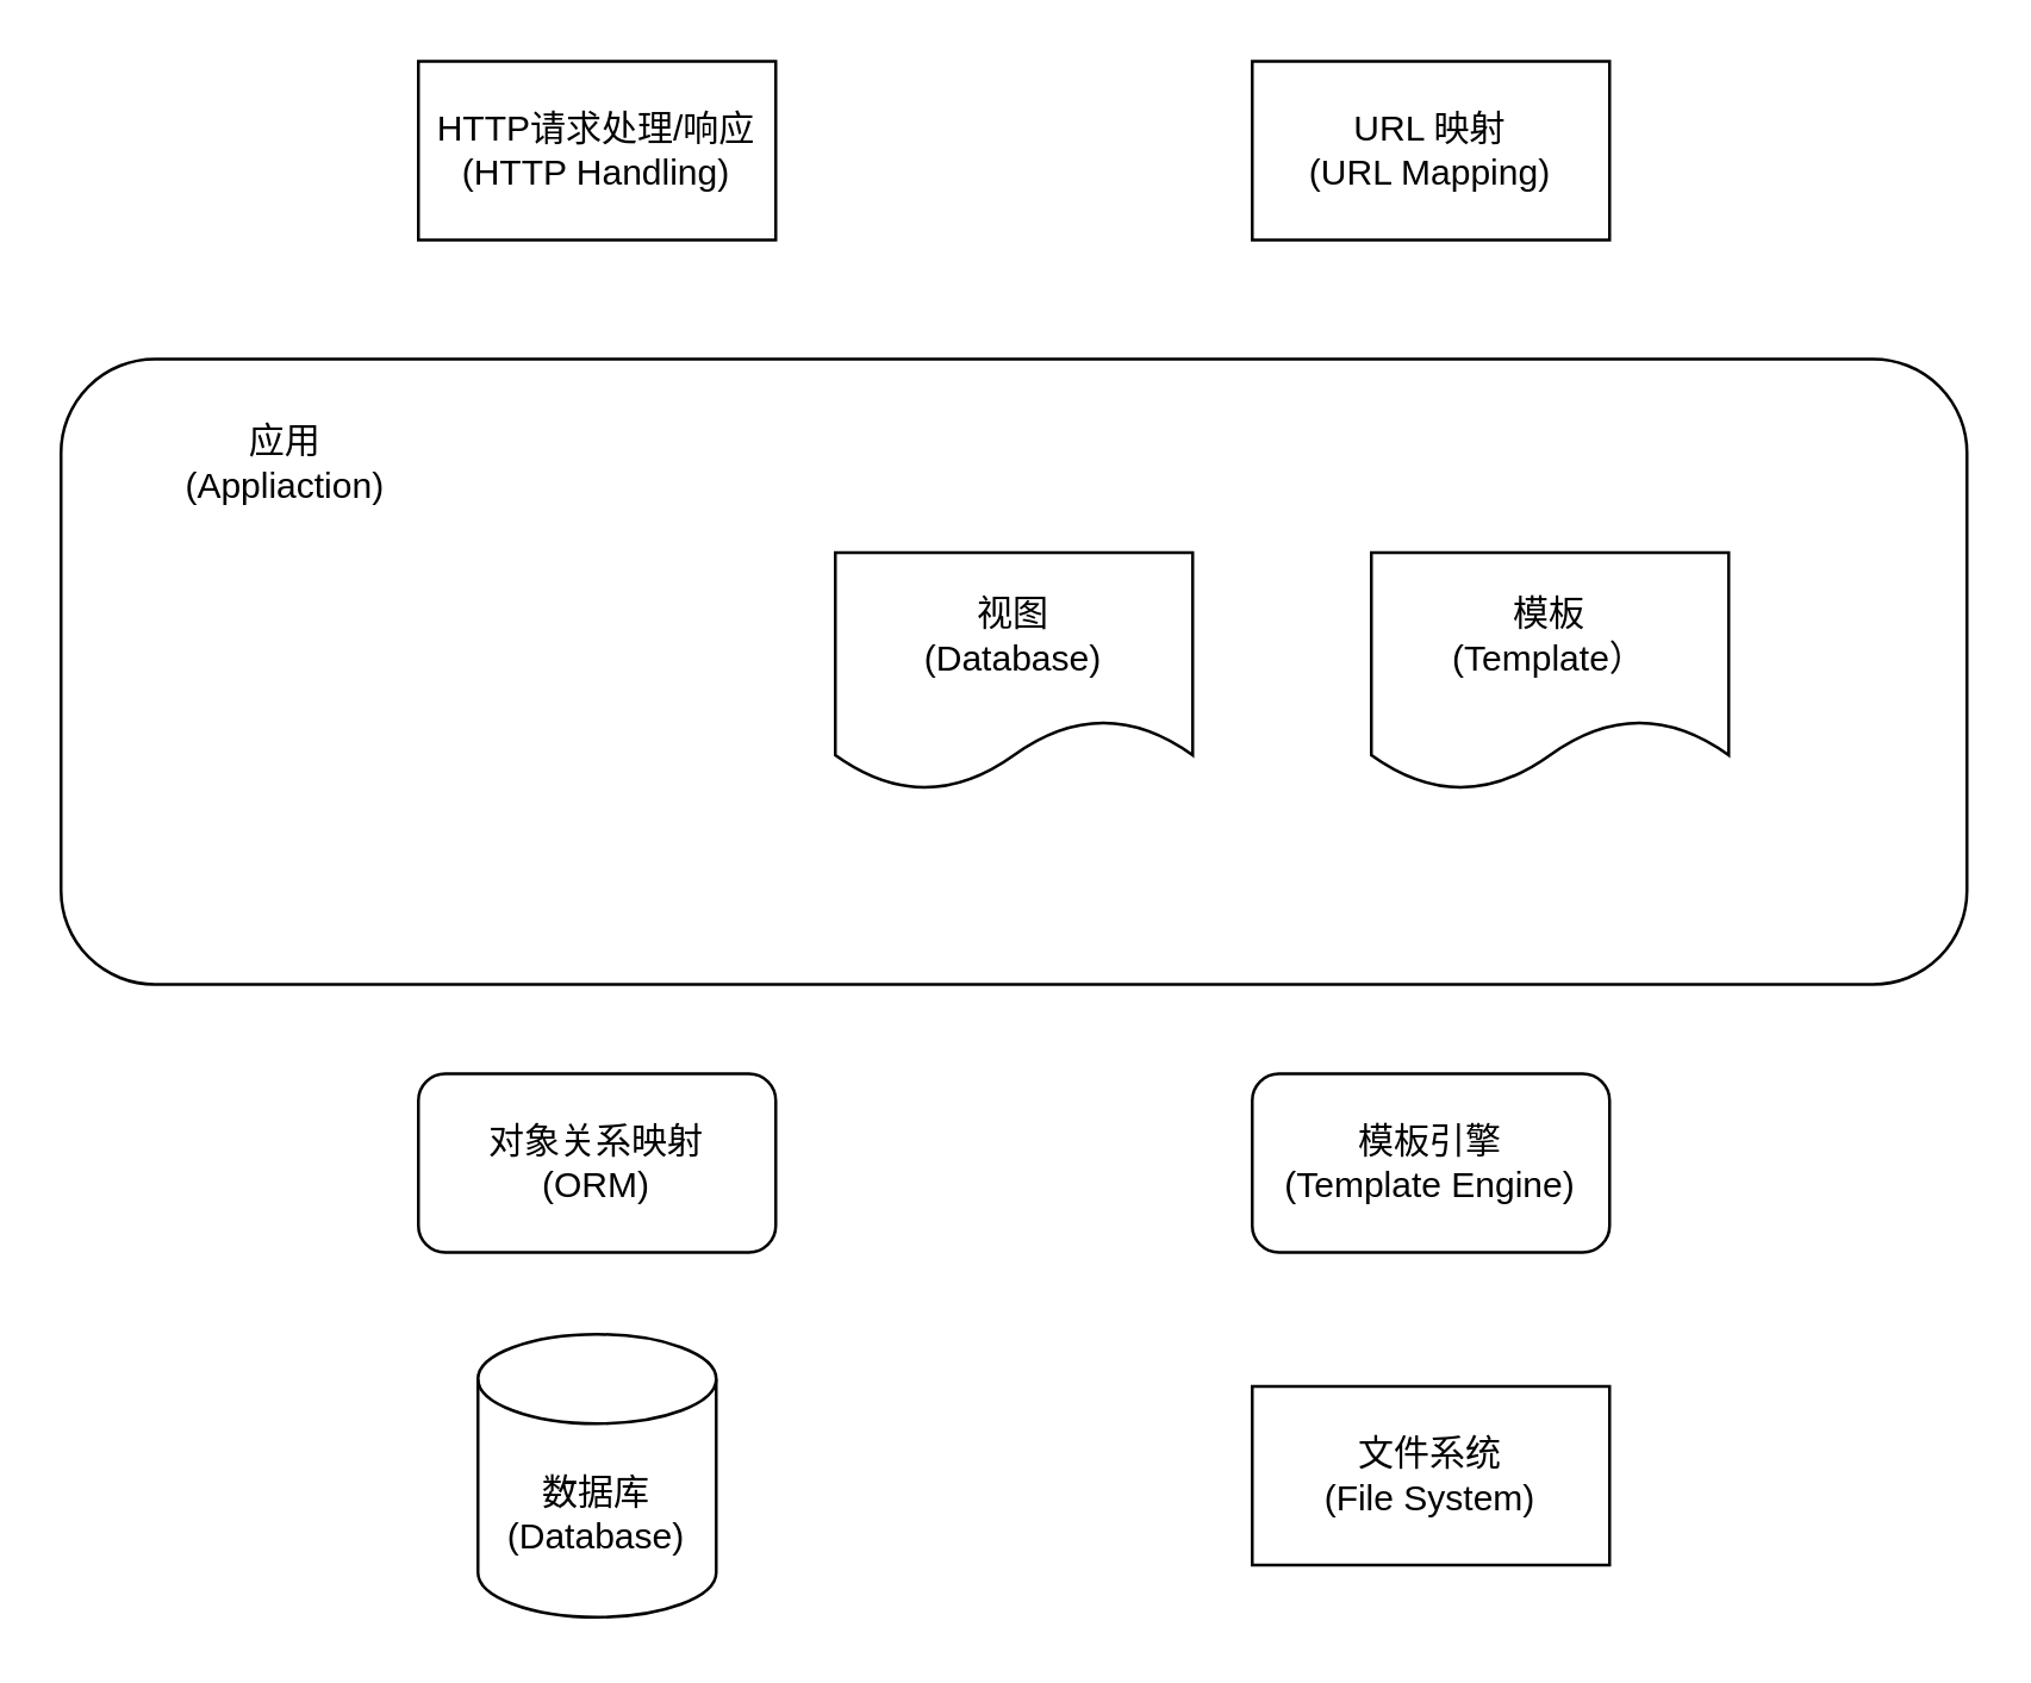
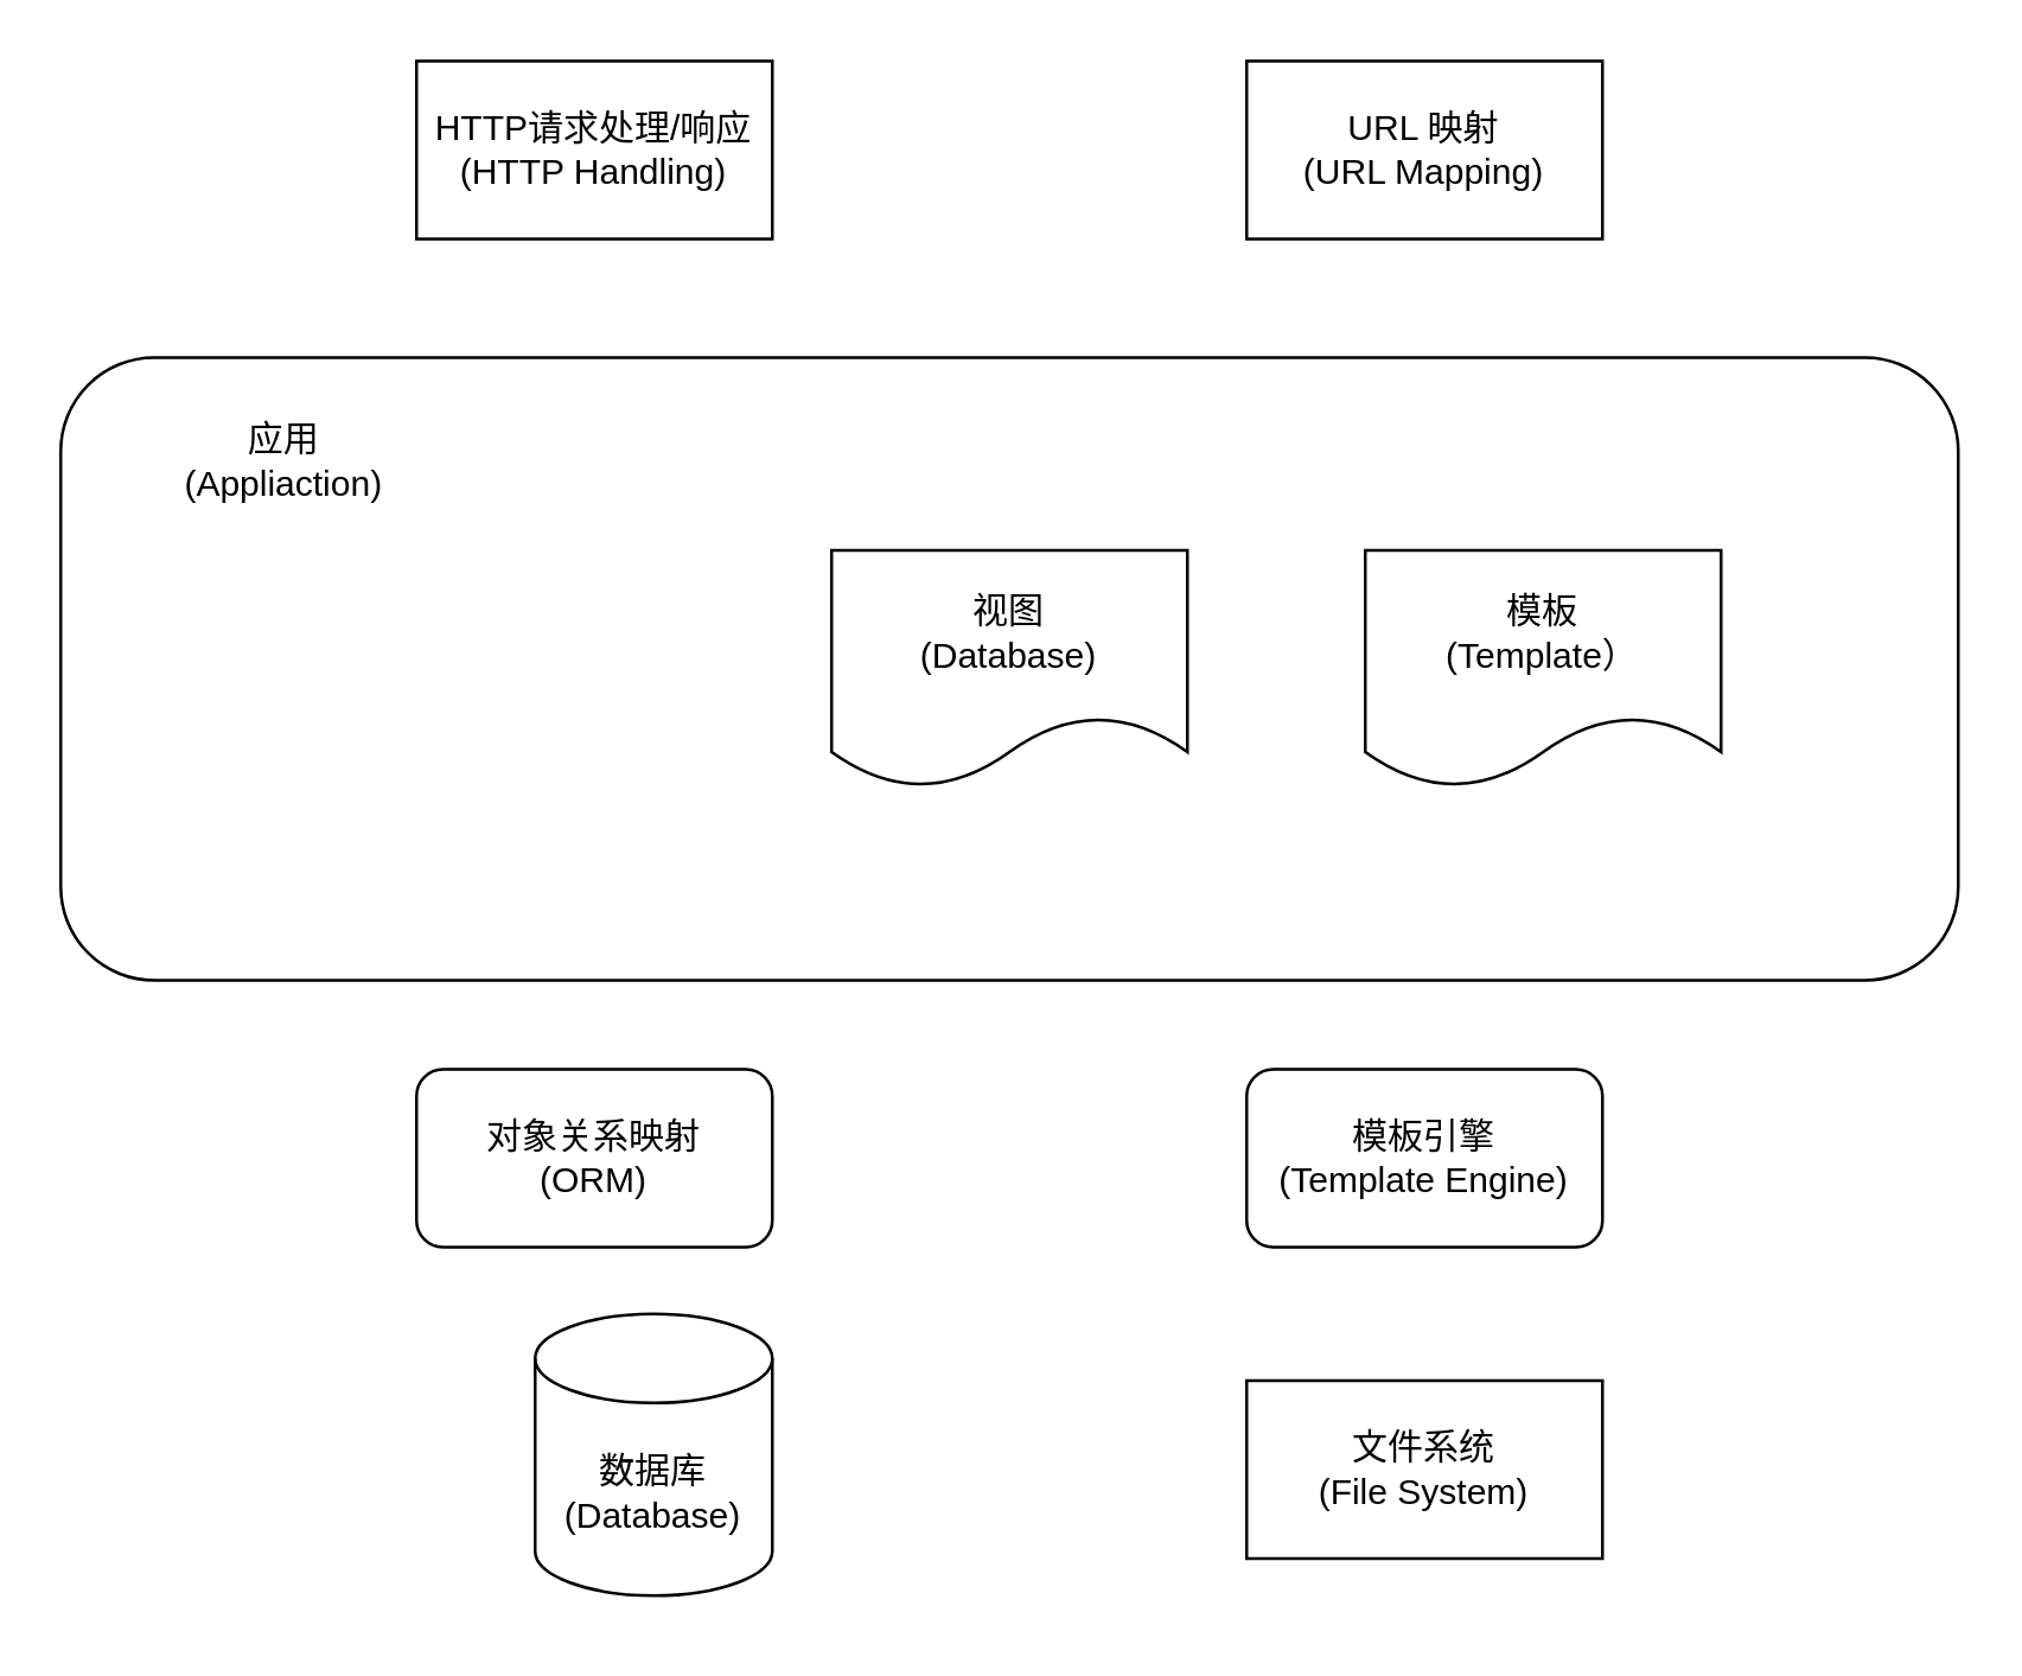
- <mxCell id="10" value="&lt;div&gt;数据库&lt;/div&gt;&lt;div&gt;(Database)&lt;/div&gt;" style="shape=cylinder3;whiteSpace=wrap;html=1;boundedLbl=1;backgroundOutline=1;size=15;" vertex="1" parent="1"><mxGeometry x="160" y="447.5" width="80" height="95" as="geometry" /></mxCell>
+ <mxCell id="10" value="&lt;div&gt;数据库&lt;/div&gt;&lt;div&gt;(Database)&lt;/div&gt;" style="shape=cylinder3;whiteSpace=wrap;html=1;boundedLbl=1;backgroundOutline=1;size=15;" vertex="1" parent="1"><mxGeometry x="180" y="442.5" width="80" height="95" as="geometry" /></mxCell>
